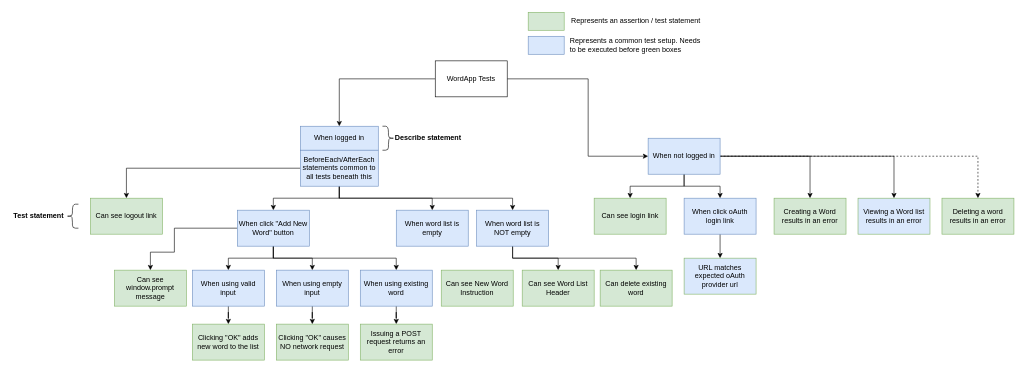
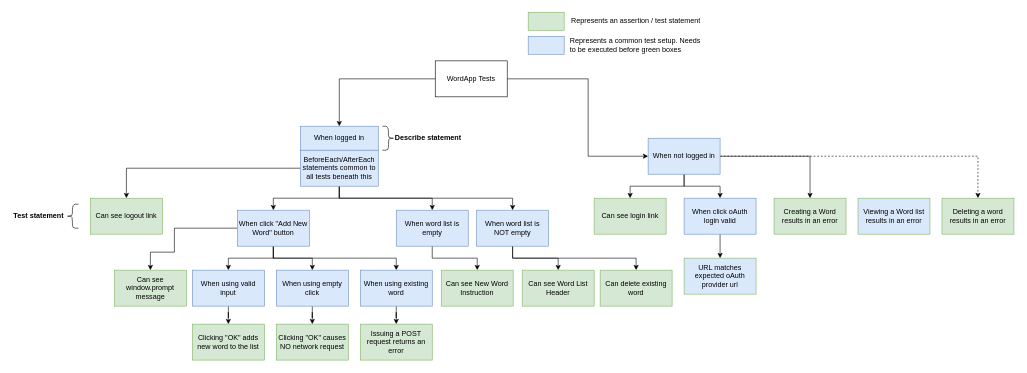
- <mxCell id="12" style="edgeStyle=orthogonalEdgeStyle;rounded=0;orthogonalLoop=1;jettySize=auto;html=1;entryX=0.5;entryY=0;entryDx=0;entryDy=0;" parent="1" source="14" target="26" edge="1"><mxGeometry relative="1" as="geometry" /></mxCell>
- <mxCell id="22" value="When click oAuth login link" style="whiteSpace=wrap;html=1;rounded=0;fillColor=#dae8fc;strokeColor=#6c8ebf;" parent="1" vertex="1"><mxGeometry x="1140" y="330" width="120" height="60" as="geometry" /></mxCell>
+ <mxCell id="22" value="When click oAuth login valid" style="whiteSpace=wrap;html=1;rounded=0;fillColor=#dae8fc;strokeColor=#6c8ebf;" parent="1" vertex="1"><mxGeometry x="1140" y="330" width="120" height="60" as="geometry" /></mxCell>
+ <mxCell id="43" style="edgeStyle=orthogonalEdgeStyle;rounded=0;orthogonalLoop=1;jettySize=auto;html=1;entryX=0.5;entryY=0;entryDx=0;entryDy=0;" parent="1" source="44" target="48" edge="1"><mxGeometry relative="1" as="geometry" /></mxCell>
- <mxCell id="51" value="When using empty input" style="whiteSpace=wrap;html=1;rounded=0;fillColor=#dae8fc;strokeColor=#6c8ebf;" parent="1" vertex="1"><mxGeometry x="460" y="450" width="120" height="60" as="geometry" /></mxCell>
+ <mxCell id="51" value="When using empty click" style="whiteSpace=wrap;html=1;rounded=0;fillColor=#dae8fc;strokeColor=#6c8ebf;" parent="1" vertex="1"><mxGeometry x="460" y="450" width="120" height="60" as="geometry" /></mxCell>
